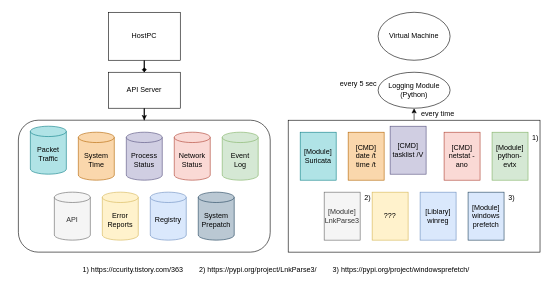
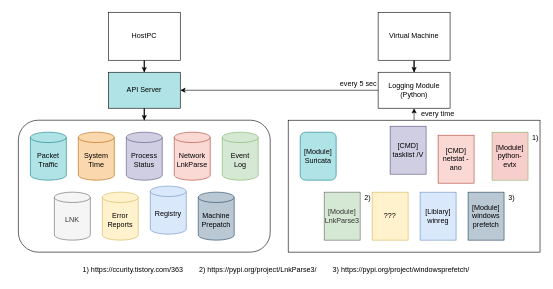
- <mxCell id="8" value="Virtual Machine" style="ellipse;whiteSpace=wrap;html=1;" vertex="1" parent="1"><mxGeometry x="630" y="20" width="120" height="80" as="geometry" /></mxCell>
+ <mxCell id="8" value="Virtual Machine" style="rounded=0;whiteSpace=wrap;html=1;" vertex="1" parent="1"><mxGeometry x="630" y="20" width="120" height="80" as="geometry" /></mxCell>
- <mxCell id="5" style="edgeStyle=orthogonalEdgeStyle;rounded=0;orthogonalLoop=1;jettySize=auto;html=1;exitX=0.5;exitY=1;exitDx=0;exitDy=0;endArrow=diamond;" edge="1" parent="1" source="6" target="10"><mxGeometry relative="1" as="geometry" /></mxCell>
+ <mxCell id="5" style="edgeStyle=orthogonalEdgeStyle;rounded=0;orthogonalLoop=1;jettySize=auto;html=1;exitX=0.5;exitY=1;exitDx=0;exitDy=0;" edge="1" parent="1" source="6" target="10"><mxGeometry relative="1" as="geometry" /></mxCell>
+ <mxCell id="7" style="edgeStyle=orthogonalEdgeStyle;rounded=0;orthogonalLoop=1;jettySize=auto;html=1;exitX=0.5;exitY=1;exitDx=0;exitDy=0;" edge="1" parent="1" source="8" target="12"><mxGeometry relative="1" as="geometry" /></mxCell>
- <mxCell id="10" value="API Server" style="rounded=0;whiteSpace=wrap;html=1;" vertex="1" parent="1"><mxGeometry x="180" y="120" width="120" height="60" as="geometry" /></mxCell>
+ <mxCell id="10" value="API Server" style="rounded=0;whiteSpace=wrap;html=1;fillColor=#b0e3e6;" vertex="1" parent="1"><mxGeometry x="180" y="120" width="120" height="60" as="geometry" /></mxCell>
+ <mxCell id="11" style="edgeStyle=orthogonalEdgeStyle;rounded=0;orthogonalLoop=1;jettySize=auto;html=1;exitX=0;exitY=0.5;exitDx=0;exitDy=0;entryX=1;entryY=0.5;entryDx=0;entryDy=0;" edge="1" parent="1" source="12" target="10"><mxGeometry relative="1" as="geometry" /></mxCell>
- <mxCell id="12" value="Logging Module&lt;br&gt;(Python)" style="ellipse;whiteSpace=wrap;html=1;" vertex="1" parent="1"><mxGeometry x="630" y="120" width="120" height="60" as="geometry" /></mxCell>
+ <mxCell id="12" value="Logging Module&lt;br&gt;(Python)" style="rounded=0;whiteSpace=wrap;html=1;" vertex="1" parent="1"><mxGeometry x="630" y="120" width="120" height="60" as="geometry" /></mxCell>
- <mxCell id="13" value="Packet&lt;br&gt;Traffic" style="shape=cylinder3;whiteSpace=wrap;html=1;boundedLbl=1;backgroundOutline=1;size=8.621;fillColor=#b0e3e6;strokeColor=#0e8088;" vertex="1" parent="1"><mxGeometry x="50" y="210" width="60" height="80" as="geometry" /></mxCell>
+ <mxCell id="13" value="Packet&lt;br&gt;Traffic" style="shape=cylinder3;whiteSpace=wrap;html=1;boundedLbl=1;backgroundOutline=1;size=8.621;fillColor=#b0e3e6;strokeColor=#0e8088;" vertex="1" parent="1"><mxGeometry x="50" y="220" width="60" height="80" as="geometry" /></mxCell>
- <mxCell id="23" value="[Module]&lt;br&gt;Suricata" style="rounded=0;whiteSpace=wrap;html=1;fillColor=#b0e3e6;strokeColor=#0e8088;" vertex="1" parent="1"><mxGeometry x="500" y="220" width="60" height="80" as="geometry" /></mxCell>
+ <mxCell id="23" value="[Module]&lt;br&gt;Suricata" style="whiteSpace=wrap;html=1;fillColor=#b0e3e6;strokeColor=#0e8088;rounded=1;" vertex="1" parent="1"><mxGeometry x="500" y="220" width="60" height="80" as="geometry" /></mxCell>
- <mxCell id="24" value="[CMD]&lt;br&gt;date /t&lt;br&gt;time /t" style="rounded=0;whiteSpace=wrap;html=1;fillColor=#fad7ac;strokeColor=#b46504;" vertex="1" parent="1"><mxGeometry x="580" y="220" width="60" height="80" as="geometry" /></mxCell>
- <mxCell id="26" value="[CMD]&lt;br&gt;netstat -ano" style="rounded=0;whiteSpace=wrap;html=1;fillColor=#fad9d5;strokeColor=#ae4132;" vertex="1" parent="1"><mxGeometry x="740" y="220" width="60" height="80" as="geometry" /></mxCell>
+ <mxCell id="26" value="[CMD]&lt;br&gt;netstat -ano" style="rounded=0;whiteSpace=wrap;html=1;fillColor=#fad9d5;strokeColor=#ae4132;" vertex="1" parent="1"><mxGeometry x="730" y="225" width="60" height="80" as="geometry" /></mxCell>
- <mxCell id="27" value="[Module]&lt;br&gt;python-evtx" style="rounded=0;whiteSpace=wrap;html=1;fillColor=#d5e8d4;strokeColor=#82b366;" vertex="1" parent="1"><mxGeometry x="820" y="220" width="60" height="80" as="geometry" /></mxCell>
+ <mxCell id="27" value="[Module]&lt;br&gt;python-evtx" style="rounded=0;whiteSpace=wrap;html=1;fillColor=#f8cecc;strokeColor=#82b366;" vertex="1" parent="1"><mxGeometry x="820" y="220" width="60" height="80" as="geometry" /></mxCell>
- <mxCell id="16" value="Network&lt;br&gt;Status" style="shape=cylinder3;whiteSpace=wrap;html=1;boundedLbl=1;backgroundOutline=1;size=8.621;fillColor=#fad9d5;strokeColor=#ae4132;" vertex="1" parent="1"><mxGeometry x="290" y="220" width="60" height="80" as="geometry" /></mxCell>
+ <mxCell id="16" value="Network&lt;br&gt;LnkParse" style="shape=cylinder3;whiteSpace=wrap;html=1;boundedLbl=1;backgroundOutline=1;size=8.621;fillColor=#fad9d5;strokeColor=#ae4132;" vertex="1" parent="1"><mxGeometry x="290" y="220" width="60" height="80" as="geometry" /></mxCell>
- <mxCell id="19" value="Registry" style="shape=cylinder3;whiteSpace=wrap;html=1;boundedLbl=1;backgroundOutline=1;size=8.621;fillColor=#dae8fc;strokeColor=#6c8ebf;" vertex="1" parent="1"><mxGeometry x="250" y="320" width="60" height="80" as="geometry" /></mxCell>
+ <mxCell id="19" value="Registry" style="shape=cylinder3;whiteSpace=wrap;html=1;boundedLbl=1;backgroundOutline=1;size=8.621;fillColor=#dae8fc;strokeColor=#6c8ebf;" vertex="1" parent="1"><mxGeometry x="250" y="310" width="60" height="80" as="geometry" /></mxCell>
- <mxCell id="30" value="[Module]&lt;br&gt;LnkParse3" style="rounded=0;whiteSpace=wrap;html=1;fillColor=#f5f5f5;strokeColor=#666666;fontColor=#333333;" vertex="1" parent="1"><mxGeometry x="540" y="320" width="60" height="80" as="geometry" /></mxCell>
+ <mxCell id="30" value="[Module]&lt;br&gt;LnkParse3" style="rounded=0;whiteSpace=wrap;html=1;fillColor=#d5e8d4;strokeColor=#666666;fontColor=#333333;" vertex="1" parent="1"><mxGeometry x="540" y="320" width="60" height="80" as="geometry" /></mxCell>
- <mxCell id="34" value="[Module]&lt;br&gt;&lt;div&gt;&lt;span&gt;windows&lt;/span&gt;&lt;/div&gt;&lt;div&gt;&lt;span&gt;prefetch&lt;/span&gt;&lt;/div&gt;" style="rounded=0;whiteSpace=wrap;html=1;fillColor=#dae8fc;strokeColor=#23445d;" vertex="1" parent="1"><mxGeometry x="780" y="320" width="60" height="80" as="geometry" /></mxCell>
+ <mxCell id="34" value="[Module]&lt;br&gt;&lt;div&gt;&lt;span&gt;windows&lt;/span&gt;&lt;/div&gt;&lt;div&gt;&lt;span&gt;prefetch&lt;/span&gt;&lt;/div&gt;" style="rounded=0;whiteSpace=wrap;html=1;fillColor=#bac8d3;strokeColor=#23445d;" vertex="1" parent="1"><mxGeometry x="780" y="320" width="60" height="80" as="geometry" /></mxCell>
- <mxCell id="21" value="API" style="shape=cylinder3;whiteSpace=wrap;html=1;boundedLbl=1;backgroundOutline=1;size=8.621;fillColor=#f5f5f5;strokeColor=#666666;fontColor=#333333;" vertex="1" parent="1"><mxGeometry x="90" y="320" width="60" height="80" as="geometry" /></mxCell>
+ <mxCell id="21" value="LNK" style="shape=cylinder3;whiteSpace=wrap;html=1;boundedLbl=1;backgroundOutline=1;size=8.621;fillColor=#f5f5f5;strokeColor=#666666;fontColor=#333333;" vertex="1" parent="1"><mxGeometry x="90" y="320" width="60" height="80" as="geometry" /></mxCell>
- <mxCell id="18" value="System&lt;br&gt;Prepatch" style="shape=cylinder3;whiteSpace=wrap;html=1;boundedLbl=1;backgroundOutline=1;size=8.621;fillColor=#bac8d3;strokeColor=#23445d;" vertex="1" parent="1"><mxGeometry x="330" y="320" width="60" height="80" as="geometry" /></mxCell>
+ <mxCell id="18" value="Machine&lt;br&gt;Prepatch" style="shape=cylinder3;whiteSpace=wrap;html=1;boundedLbl=1;backgroundOutline=1;size=8.621;fillColor=#bac8d3;strokeColor=#23445d;" vertex="1" parent="1"><mxGeometry x="330" y="320" width="60" height="80" as="geometry" /></mxCell>
